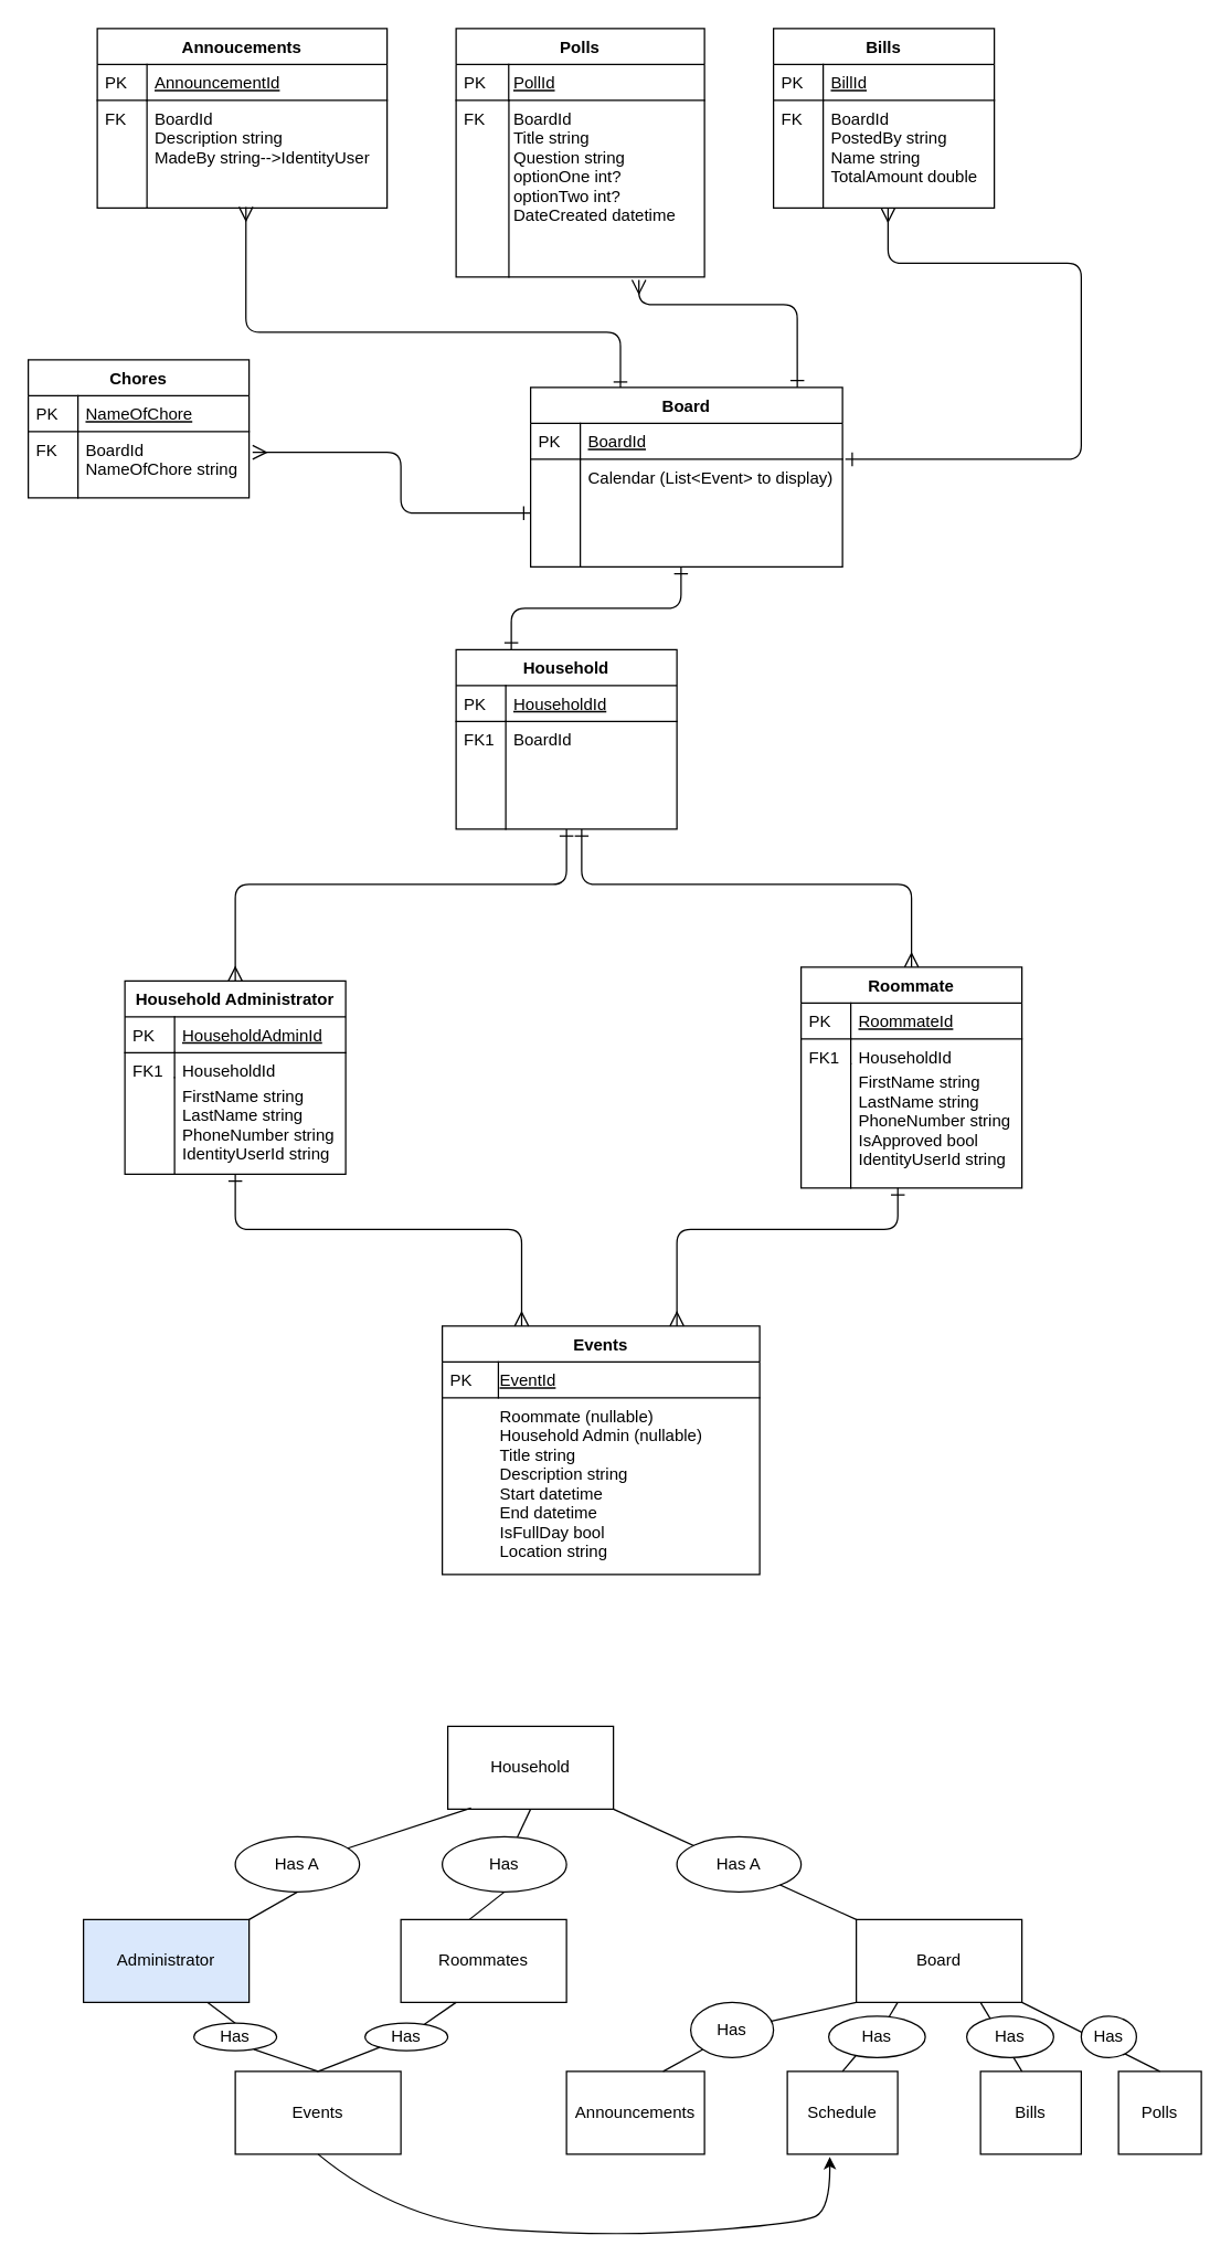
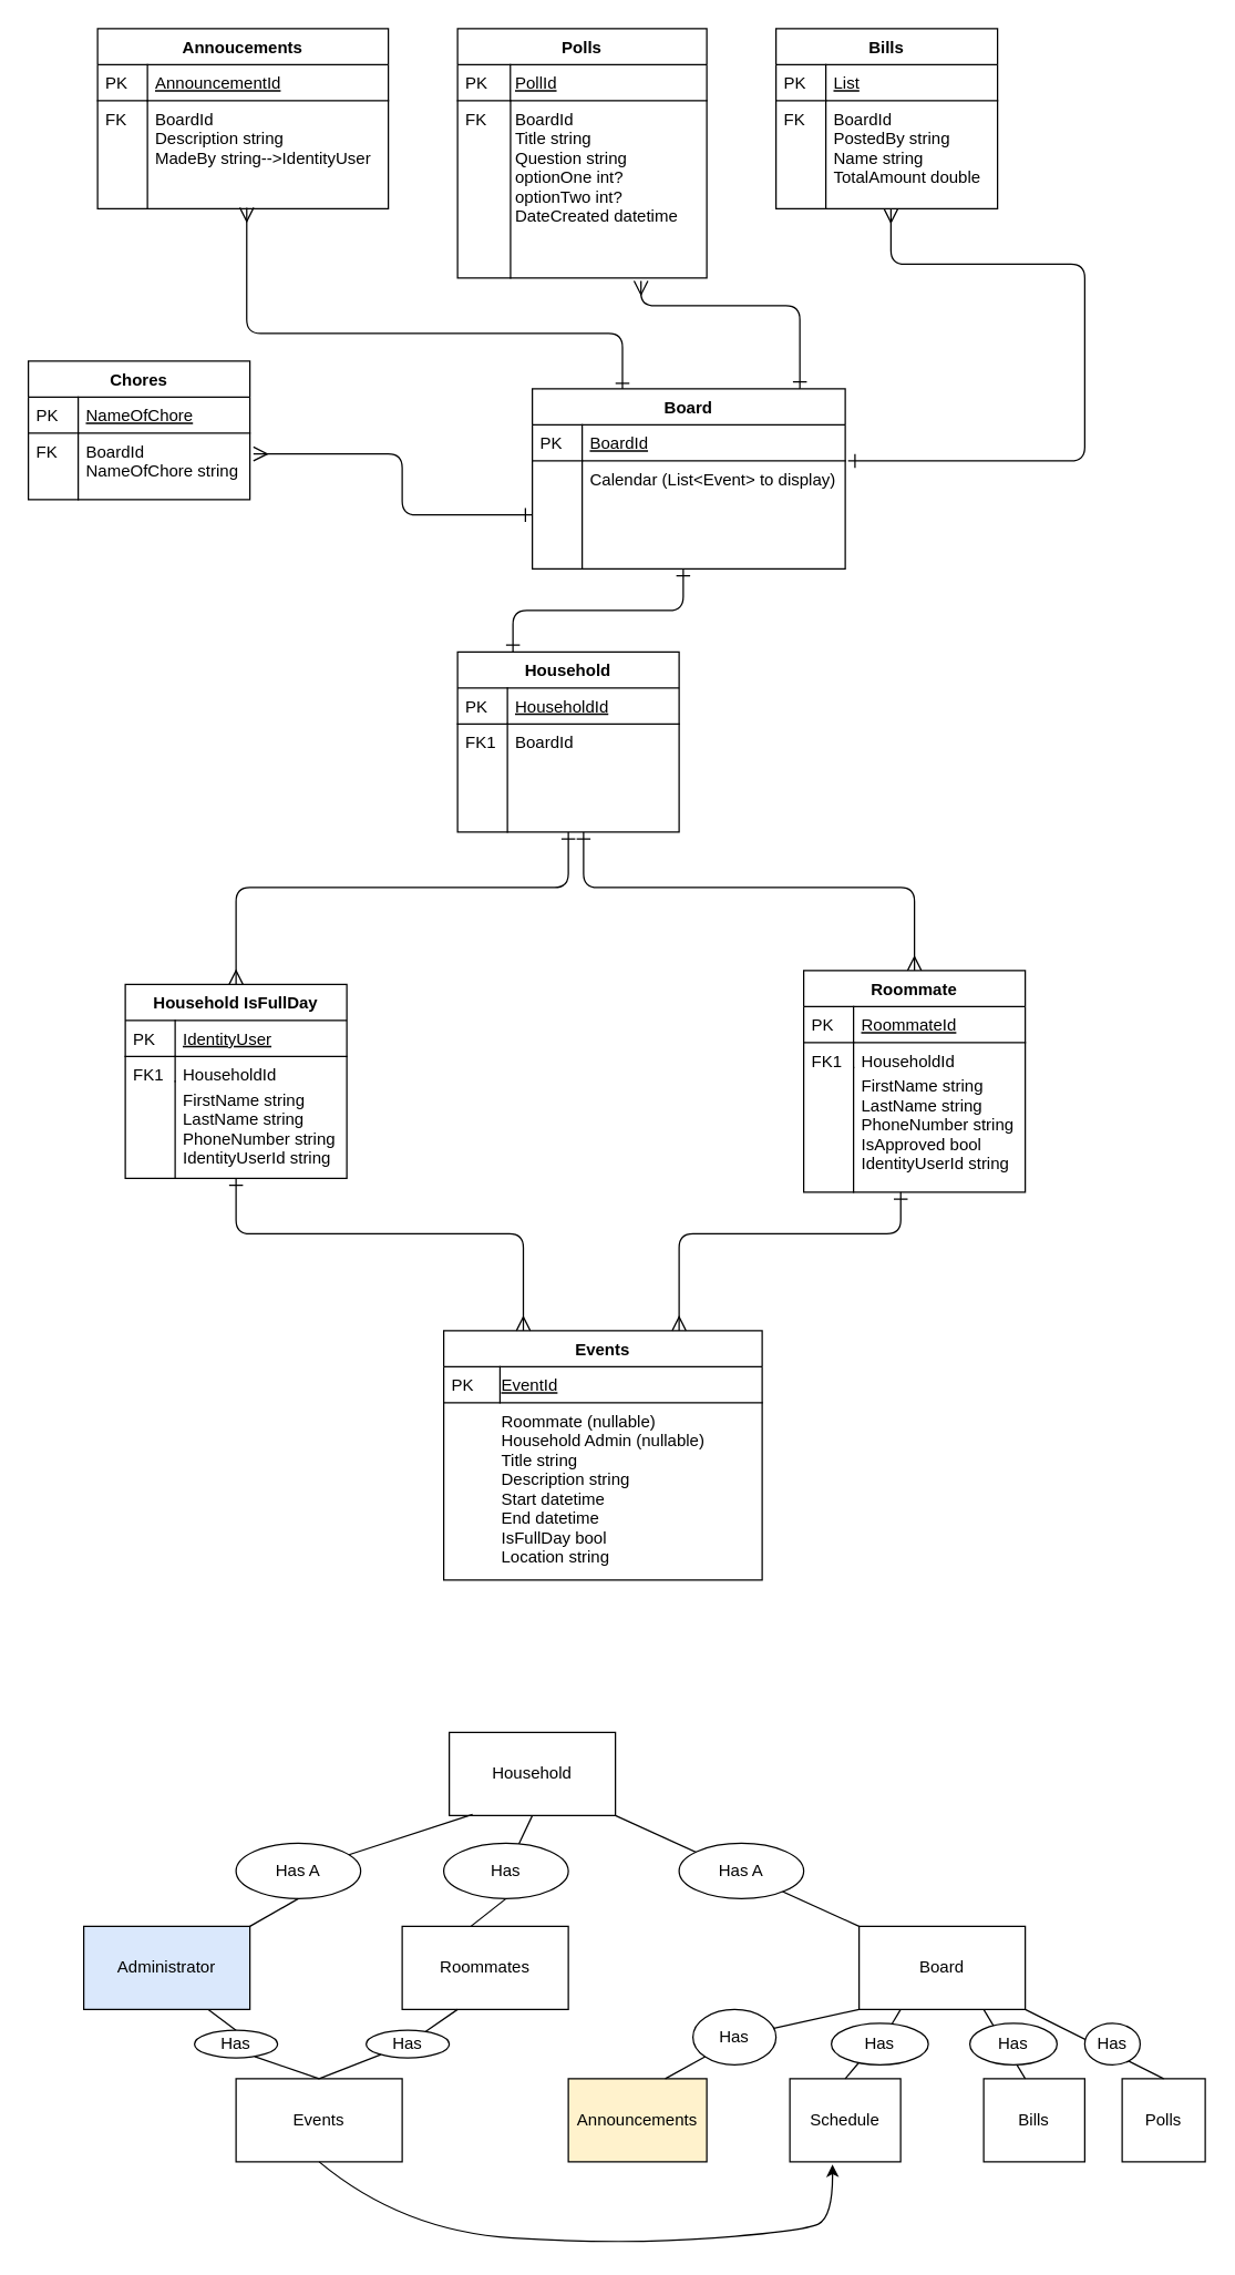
- <mxCell id="35" value="BillId" style="shape=partialRectangle;top=0;left=0;right=0;bottom=1;align=left;verticalAlign=top;fillColor=none;spacingLeft=40;spacingRight=4;overflow=hidden;rotatable=0;points=[[0,0.5],[1,0.5]];portConstraint=eastwest;dropTarget=0;rounded=0;shadow=0;strokeWidth=1;fontStyle=4" parent="34" vertex="1"><mxGeometry y="26" width="160" height="26" as="geometry" /></mxCell>
+ <mxCell id="35" value="List" style="shape=partialRectangle;top=0;left=0;right=0;bottom=1;align=left;verticalAlign=top;fillColor=none;spacingLeft=40;spacingRight=4;overflow=hidden;rotatable=0;points=[[0,0.5],[1,0.5]];portConstraint=eastwest;dropTarget=0;rounded=0;shadow=0;strokeWidth=1;fontStyle=4" parent="34" vertex="1"><mxGeometry y="26" width="160" height="26" as="geometry" /></mxCell>
- <mxCell id="16" value="Household Administrator" style="swimlane;fontStyle=1;childLayout=stackLayout;horizontal=1;startSize=26;horizontalStack=0;resizeParent=1;resizeLast=0;collapsible=1;marginBottom=0;rounded=0;shadow=0;strokeWidth=1;" parent="1" vertex="1"><mxGeometry x="90" y="710" width="160" height="140" as="geometry"><mxRectangle x="260" y="270" width="160" height="26" as="alternateBounds" /></mxGeometry></mxCell>
+ <mxCell id="16" value="Household IsFullDay" style="swimlane;fontStyle=1;childLayout=stackLayout;horizontal=1;startSize=26;horizontalStack=0;resizeParent=1;resizeLast=0;collapsible=1;marginBottom=0;rounded=0;shadow=0;strokeWidth=1;" parent="1" vertex="1"><mxGeometry x="90" y="710" width="160" height="140" as="geometry"><mxRectangle x="260" y="270" width="160" height="26" as="alternateBounds" /></mxGeometry></mxCell>
- <mxCell id="17" value="HouseholdAdminId" style="shape=partialRectangle;top=0;left=0;right=0;bottom=1;align=left;verticalAlign=top;fillColor=none;spacingLeft=40;spacingRight=4;overflow=hidden;rotatable=0;points=[[0,0.5],[1,0.5]];portConstraint=eastwest;dropTarget=0;rounded=0;shadow=0;strokeWidth=1;fontStyle=4" parent="16" vertex="1"><mxGeometry y="26" width="160" height="26" as="geometry" /></mxCell>
+ <mxCell id="17" value="IdentityUser" style="shape=partialRectangle;top=0;left=0;right=0;bottom=1;align=left;verticalAlign=top;fillColor=none;spacingLeft=40;spacingRight=4;overflow=hidden;rotatable=0;points=[[0,0.5],[1,0.5]];portConstraint=eastwest;dropTarget=0;rounded=0;shadow=0;strokeWidth=1;fontStyle=4" parent="16" vertex="1"><mxGeometry y="26" width="160" height="26" as="geometry" /></mxCell>
- <mxCell id="66" value="Announcements" style="rounded=0;whiteSpace=wrap;html=1;" parent="1" vertex="1"><mxGeometry x="410" y="1500" width="100" height="60" as="geometry" /></mxCell>
+ <mxCell id="66" value="Announcements" style="rounded=0;whiteSpace=wrap;html=1;fillColor=#fff2cc;" parent="1" vertex="1"><mxGeometry x="410" y="1500" width="100" height="60" as="geometry" /></mxCell>
